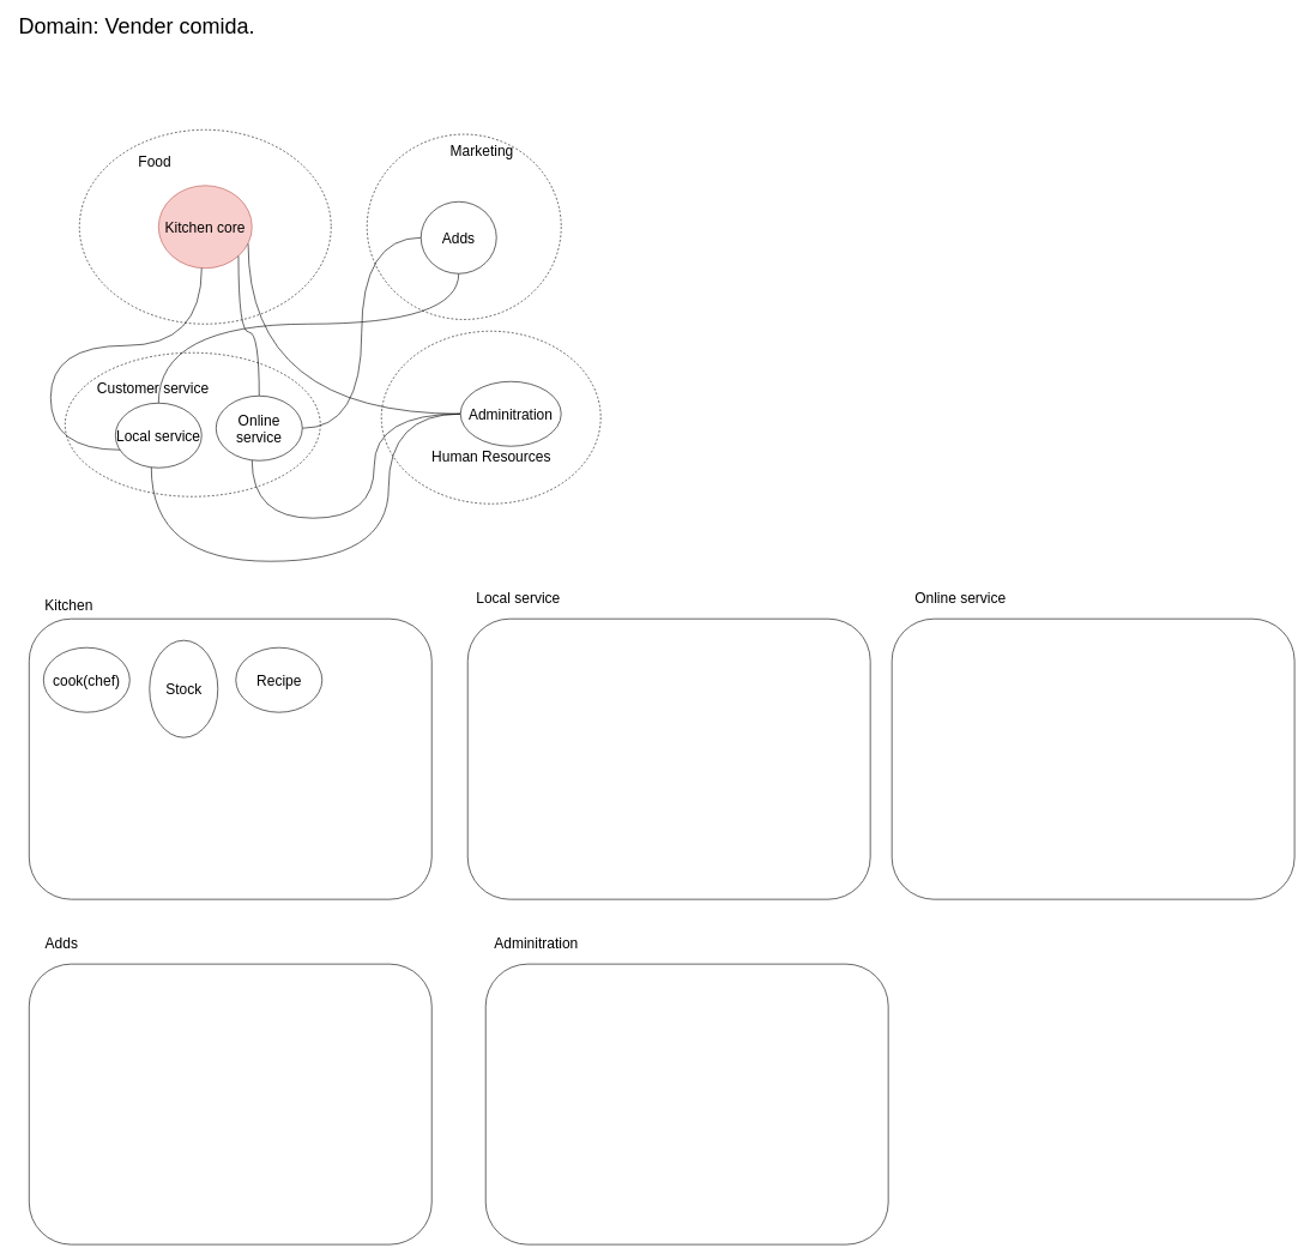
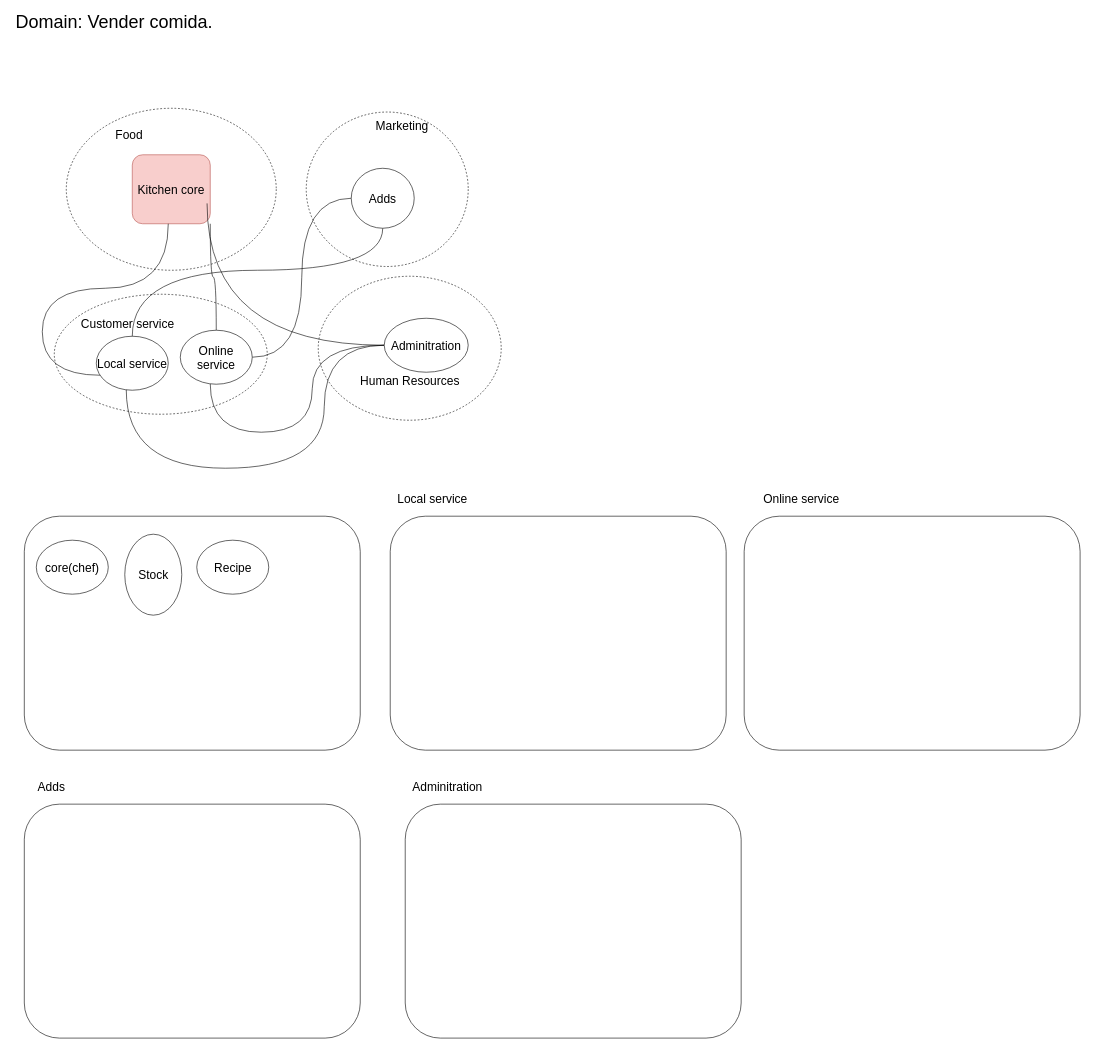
- <mxCell id="9" value="&lt;span class=&quot;VIiyi&quot; lang=&quot;en&quot;&gt;&lt;span data-number-of-phrases=&quot;1&quot; data-phrase-index=&quot;0&quot; data-language-to-translate-into=&quot;es&quot; data-language-for-alternatives=&quot;en&quot; class=&quot;JLqJ4b ChMk0b&quot;&gt;&lt;span class=&quot;Q4iAWc&quot;&gt;Kitchen core&lt;br&gt;&lt;/span&gt;&lt;/span&gt;&lt;/span&gt;" style="ellipse;whiteSpace=wrap;html=1;fontSize=20;fillColor=#f8cecc;strokeColor=#b85450;" vertex="1" parent="1"><mxGeometry x="220" y="257.5" width="130" height="115" as="geometry" /></mxCell>
+ <mxCell id="9" value="&lt;span class=&quot;VIiyi&quot; lang=&quot;en&quot;&gt;&lt;span data-number-of-phrases=&quot;1&quot; data-phrase-index=&quot;0&quot; data-language-to-translate-into=&quot;es&quot; data-language-for-alternatives=&quot;en&quot; class=&quot;JLqJ4b ChMk0b&quot;&gt;&lt;span class=&quot;Q4iAWc&quot;&gt;Kitchen core&lt;br&gt;&lt;/span&gt;&lt;/span&gt;&lt;/span&gt;" style="whiteSpace=wrap;html=1;fontSize=20;fillColor=#f8cecc;strokeColor=#b85450;rounded=1;" vertex="1" parent="1"><mxGeometry x="220" y="257.5" width="130" height="115" as="geometry" /></mxCell>
- <mxCell id="27" value="&lt;span class=&quot;VIiyi&quot; lang=&quot;en&quot;&gt;&lt;span data-number-of-phrases=&quot;1&quot; data-phrase-index=&quot;0&quot; data-language-to-translate-into=&quot;es&quot; data-language-for-alternatives=&quot;en&quot; class=&quot;JLqJ4b ChMk0b&quot;&gt;&lt;span class=&quot;Q4iAWc&quot;&gt;Kitchen &lt;/span&gt;&lt;/span&gt;&lt;/span&gt;" style="text;html=1;align=center;verticalAlign=middle;resizable=0;points=[];autosize=1;strokeColor=none;fillColor=none;fontSize=20;" vertex="1" parent="1"><mxGeometry x="50" y="820" width="90" height="40" as="geometry" /></mxCell>
- <mxCell id="23" value="cook(chef)" style="ellipse;whiteSpace=wrap;html=1;fontSize=20;" vertex="1" parent="1"><mxGeometry x="60" y="900" width="120" height="90" as="geometry" /></mxCell>
+ <mxCell id="23" value="core(chef)" style="ellipse;whiteSpace=wrap;html=1;fontSize=20;" vertex="1" parent="1"><mxGeometry x="60" y="900" width="120" height="90" as="geometry" /></mxCell>
